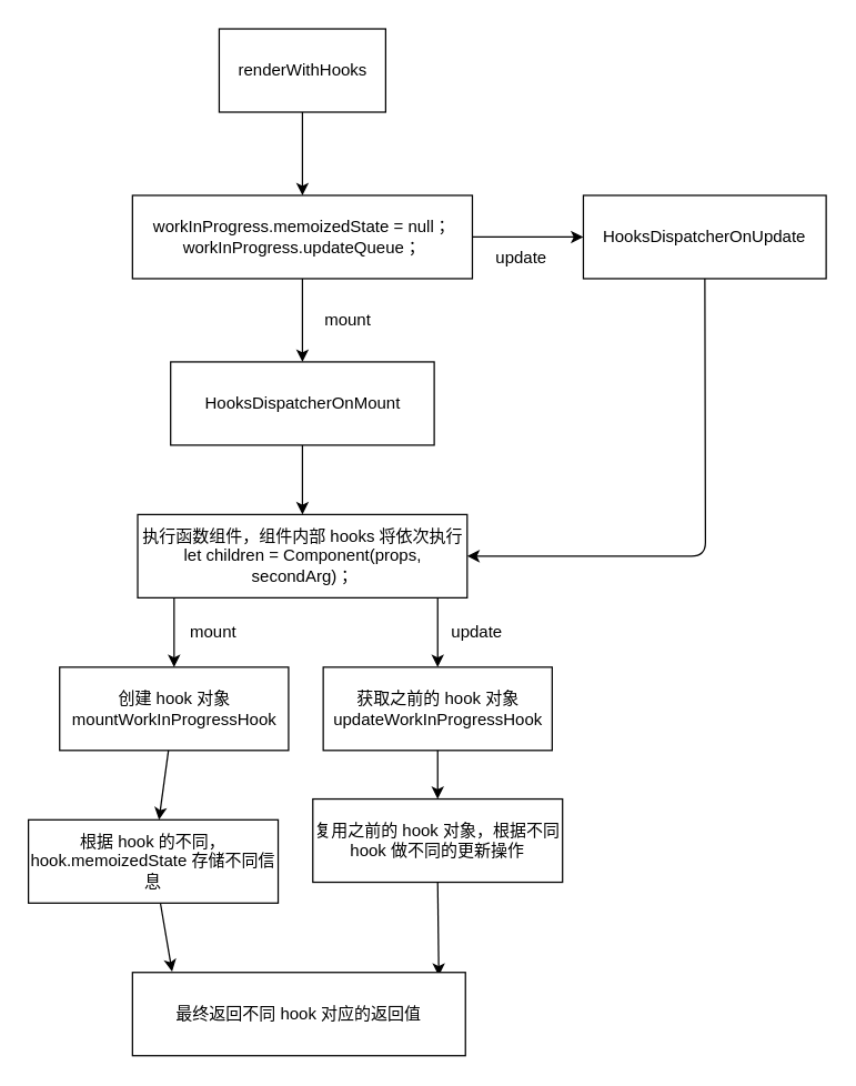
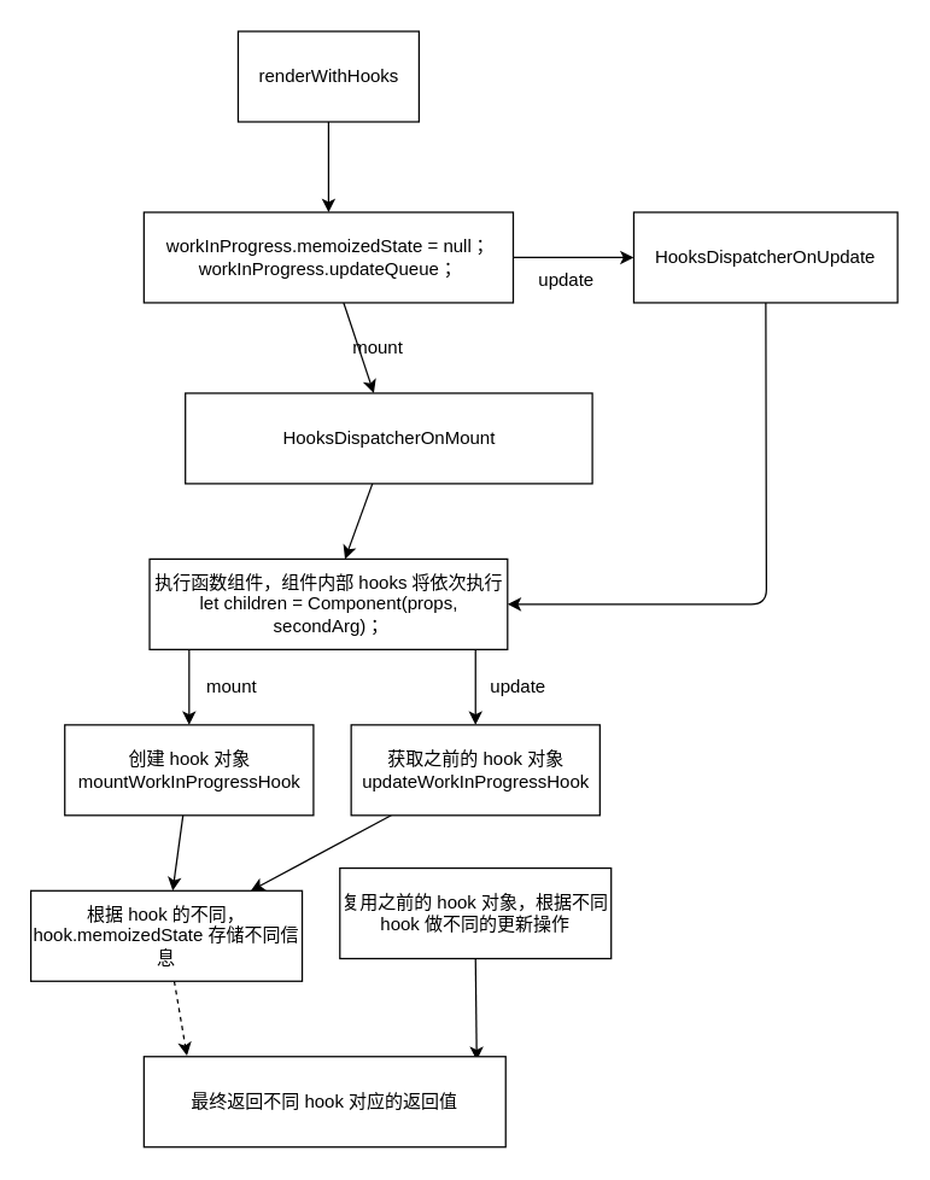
- <mxCell id="8" value="&lt;div class=&quot;lake-content&quot;&gt;&lt;div class=&quot;lake-content&quot;&gt;&lt;div class=&quot;lake-content&quot;&gt;&lt;span class=&quot;ne-text&quot;&gt;HooksDispatcherOnMount&lt;/span&gt;&lt;/div&gt;&lt;/div&gt;&lt;/div&gt;" style="rounded=0;whiteSpace=wrap;html=1;" vertex="1" parent="1"><mxGeometry x="122.5" y="260" width="190" height="60" as="geometry" /></mxCell>
+ <mxCell id="8" value="&lt;div class=&quot;lake-content&quot;&gt;&lt;div class=&quot;lake-content&quot;&gt;&lt;div class=&quot;lake-content&quot;&gt;&lt;span class=&quot;ne-text&quot;&gt;HooksDispatcherOnMount&lt;/span&gt;&lt;/div&gt;&lt;/div&gt;&lt;/div&gt;" style="rounded=0;whiteSpace=wrap;html=1;" vertex="1" parent="1"><mxGeometry x="122.5" y="260" width="270" height="60" as="geometry" /></mxCell>
- <mxCell id="21" value="" style="edgeStyle=none;html=1;" edge="1" parent="1" source="22" target="25"><mxGeometry relative="1" as="geometry" /></mxCell>
+ <mxCell id="21" value="" style="edgeStyle=none;html=1;" edge="1" parent="1" source="22" target="19"><mxGeometry relative="1" as="geometry" /></mxCell>
- <mxCell id="18" style="edgeStyle=none;html=1;entryX=0.119;entryY=-0.009;entryDx=0;entryDy=0;entryPerimeter=0;" edge="1" parent="1" source="19" target="26"><mxGeometry relative="1" as="geometry"><mxPoint x="125" y="690" as="targetPoint" /></mxGeometry></mxCell>
+ <mxCell id="18" style="edgeStyle=none;html=1;entryX=0.119;entryY=-0.009;entryDx=0;entryDy=0;entryPerimeter=0;dashed=1;" edge="1" parent="1" source="19" target="26"><mxGeometry relative="1" as="geometry"><mxPoint x="125" y="690" as="targetPoint" /></mxGeometry></mxCell>
